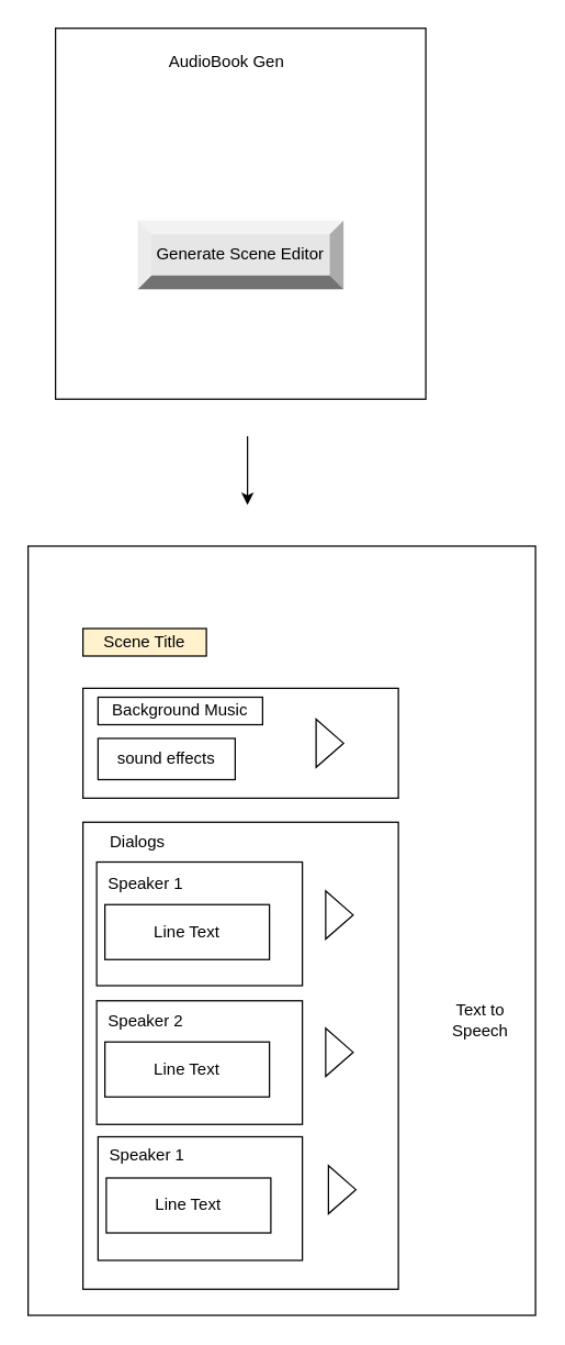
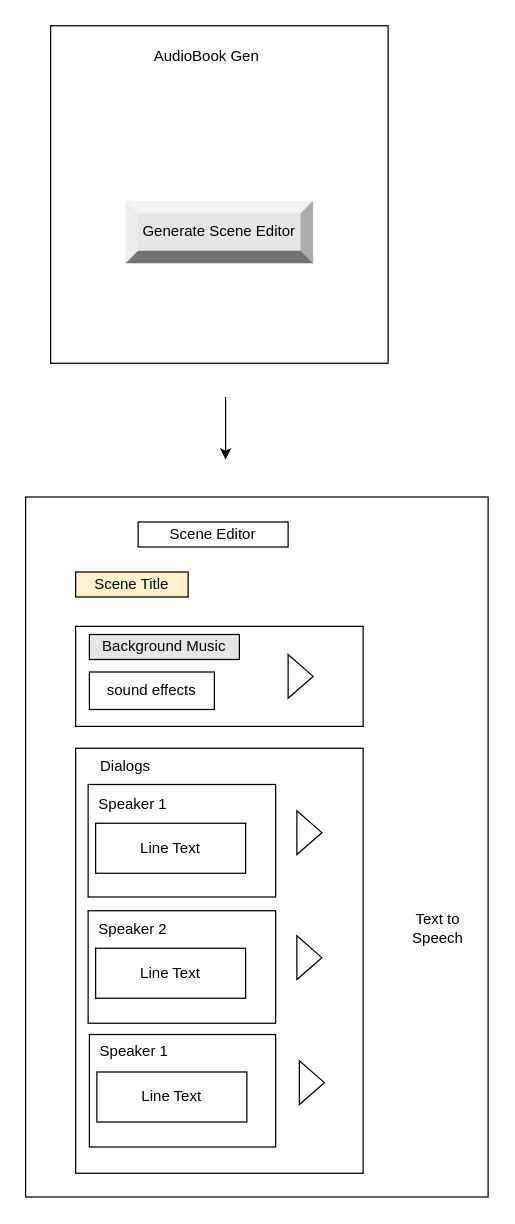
+ <mxCell id="7" value="Scene Editor" style="rounded=0;whiteSpace=wrap;html=1;" vertex="1" parent="1"><mxGeometry x="110" y="417" width="120" height="20" as="geometry" /></mxCell>
- <mxCell id="9" value="Background Music" style="rounded=0;whiteSpace=wrap;html=1;" vertex="1" parent="1"><mxGeometry x="71" y="507" width="120" height="20" as="geometry" /></mxCell>
+ <mxCell id="9" value="Background Music" style="rounded=0;whiteSpace=wrap;html=1;fillColor=#e6e6e6;" vertex="1" parent="1"><mxGeometry x="71" y="507" width="120" height="20" as="geometry" /></mxCell>
